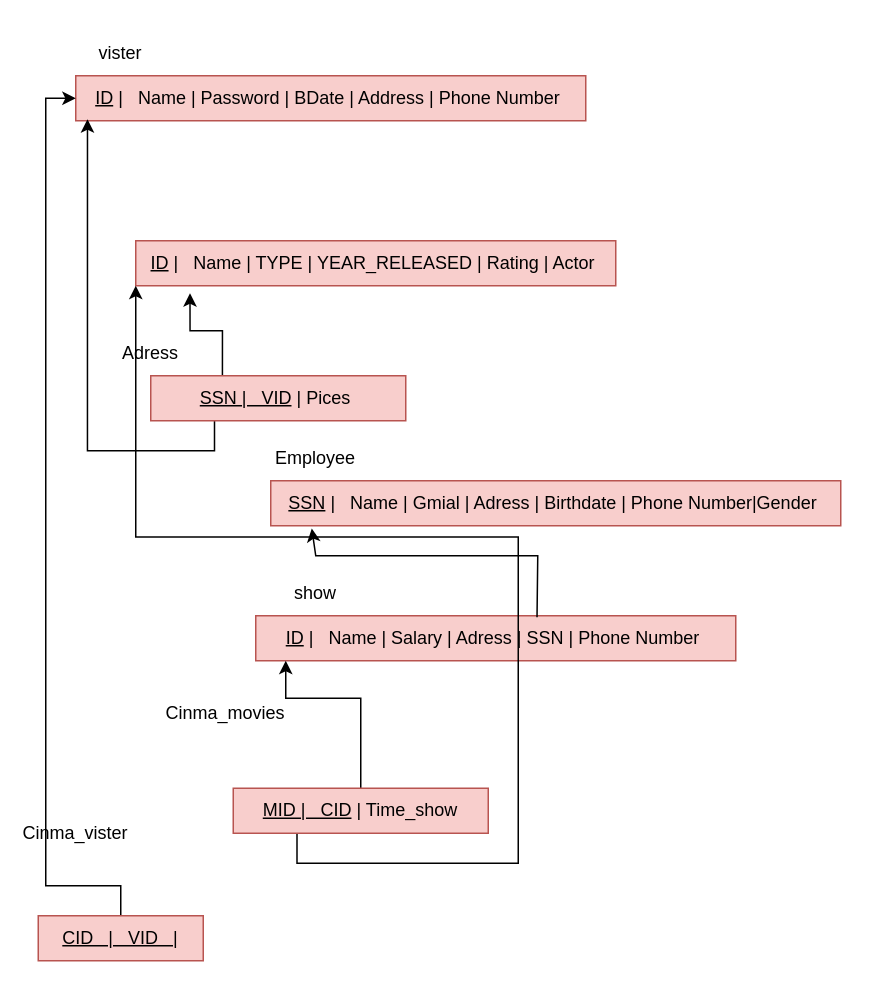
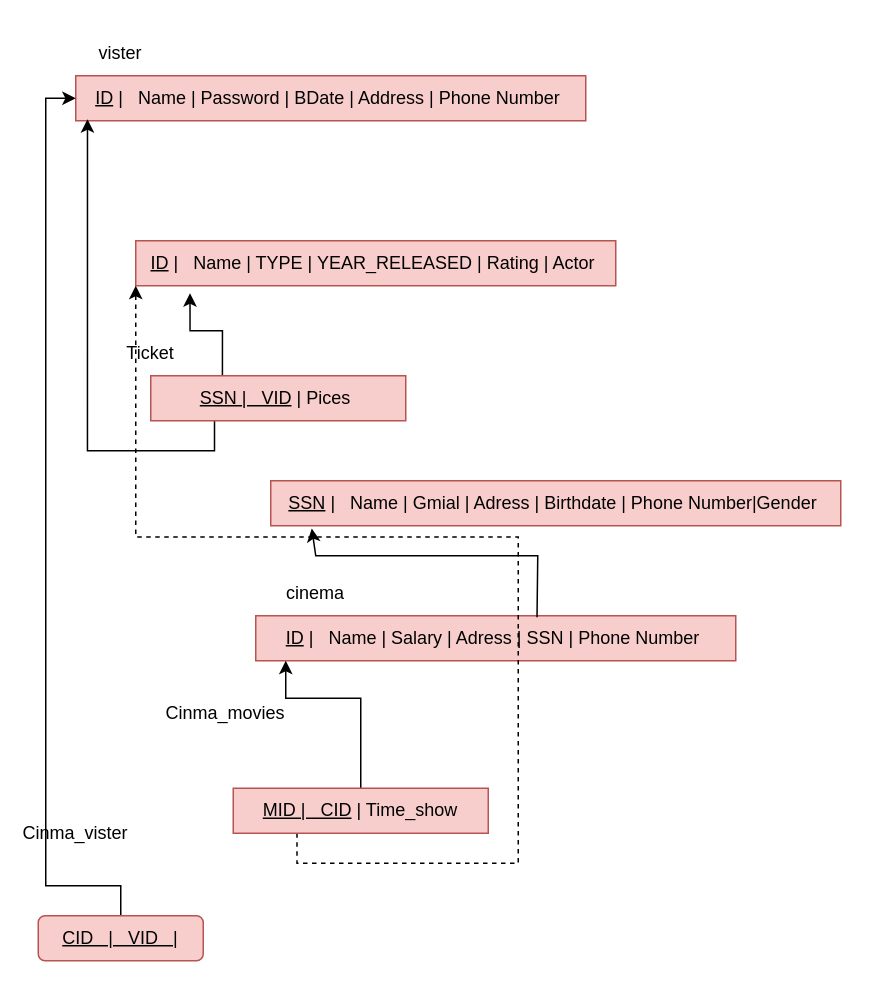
- <mxCell id="15" value="Adress" style="text;html=1;strokeColor=none;fillColor=none;align=center;verticalAlign=middle;whiteSpace=wrap;rounded=0;" vertex="1" parent="1"><mxGeometry x="70" y="220" width="60" height="30" as="geometry" /></mxCell>
+ <mxCell id="15" value="Ticket" style="text;html=1;strokeColor=none;fillColor=none;align=center;verticalAlign=middle;whiteSpace=wrap;rounded=0;" vertex="1" parent="1"><mxGeometry x="70" y="220" width="60" height="30" as="geometry" /></mxCell>
- <mxCell id="16" value="Employee" style="text;html=1;strokeColor=none;fillColor=none;align=center;verticalAlign=middle;whiteSpace=wrap;rounded=0;" vertex="1" parent="1"><mxGeometry x="180" y="290" width="60" height="30" as="geometry" /></mxCell>
- <mxCell id="17" value="show" style="text;html=1;strokeColor=none;fillColor=none;align=center;verticalAlign=middle;whiteSpace=wrap;rounded=0;" vertex="1" parent="1"><mxGeometry x="180" y="380" width="60" height="30" as="geometry" /></mxCell>
+ <mxCell id="17" value="cinema" style="text;html=1;strokeColor=none;fillColor=none;align=center;verticalAlign=middle;whiteSpace=wrap;rounded=0;" vertex="1" parent="1"><mxGeometry x="180" y="380" width="60" height="30" as="geometry" /></mxCell>
- <mxCell id="9" style="edgeStyle=orthogonalEdgeStyle;rounded=0;orthogonalLoop=1;jettySize=auto;html=1;exitX=0.25;exitY=1;exitDx=0;exitDy=0;entryX=0;entryY=1;entryDx=0;entryDy=0;" edge="1" parent="1" source="11" target="3"><mxGeometry relative="1" as="geometry" /></mxCell>
+ <mxCell id="9" style="edgeStyle=orthogonalEdgeStyle;rounded=0;orthogonalLoop=1;jettySize=auto;html=1;exitX=0.25;exitY=1;exitDx=0;exitDy=0;entryX=0;entryY=1;entryDx=0;entryDy=0;dashed=1;" edge="1" parent="1" source="11" target="3"><mxGeometry relative="1" as="geometry" /></mxCell>
- <mxCell id="13" value="&lt;u&gt;CID&amp;nbsp; &amp;nbsp;|&amp;nbsp; &amp;nbsp;VID&amp;nbsp; &amp;nbsp;|&lt;/u&gt;" style="rounded=0;whiteSpace=wrap;html=1;fillColor=#f8cecc;strokeColor=#b85450;" vertex="1" parent="1"><mxGeometry x="25" y="610" width="110" height="30" as="geometry" /></mxCell>
+ <mxCell id="13" value="&lt;u&gt;CID&amp;nbsp; &amp;nbsp;|&amp;nbsp; &amp;nbsp;VID&amp;nbsp; &amp;nbsp;|&lt;/u&gt;" style="whiteSpace=wrap;html=1;fillColor=#f8cecc;strokeColor=#b85450;rounded=1;" vertex="1" parent="1"><mxGeometry x="25" y="610" width="110" height="30" as="geometry" /></mxCell>
